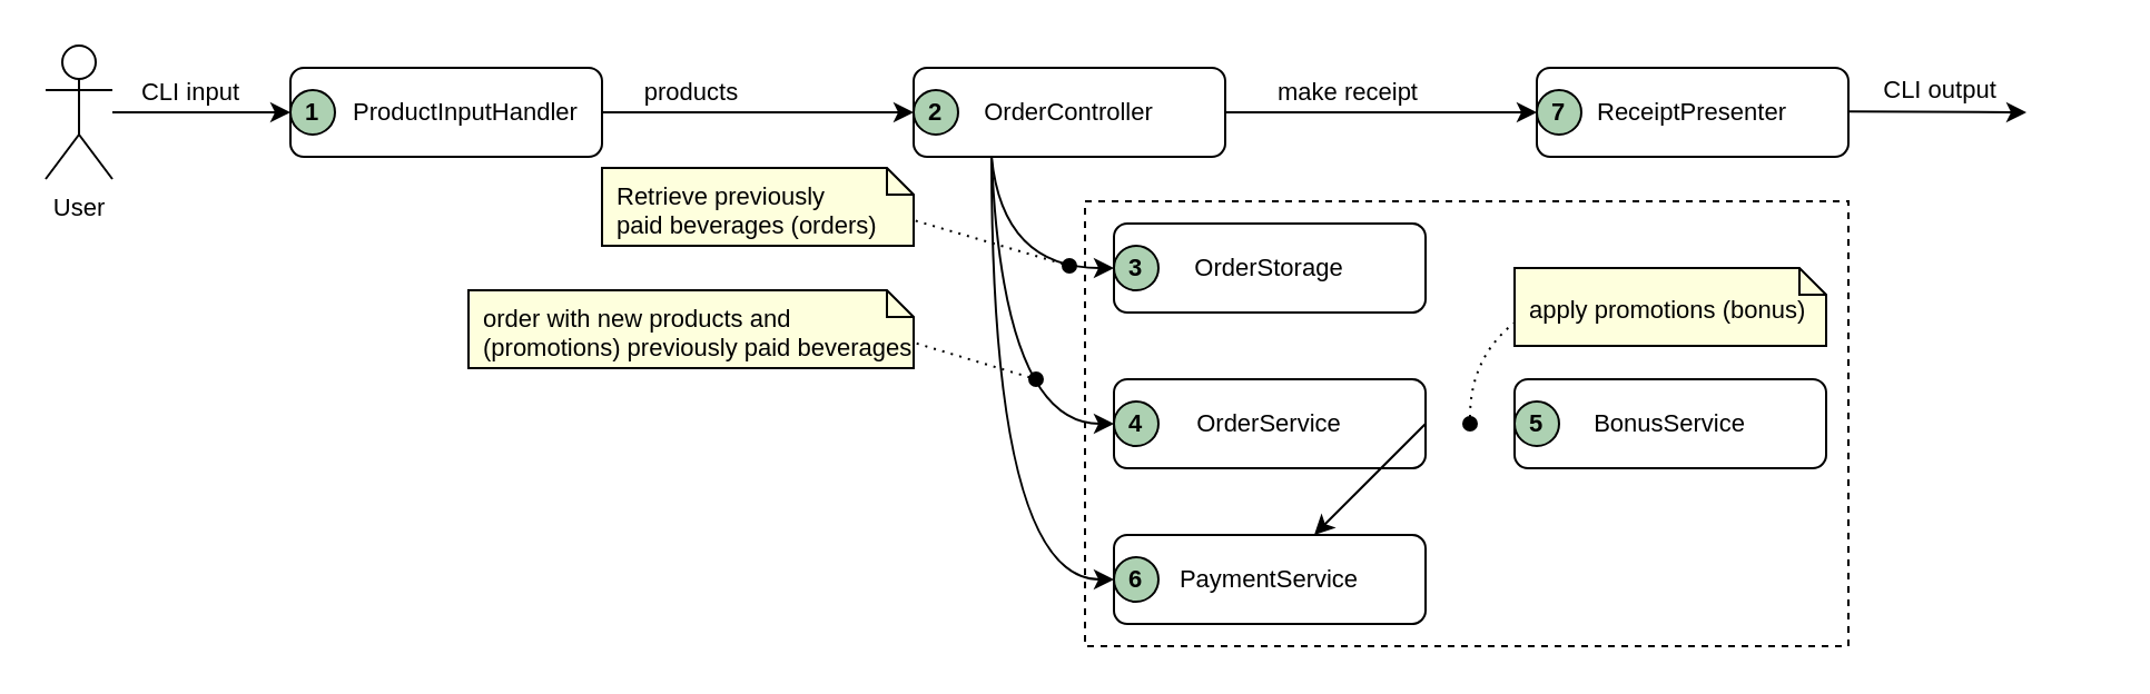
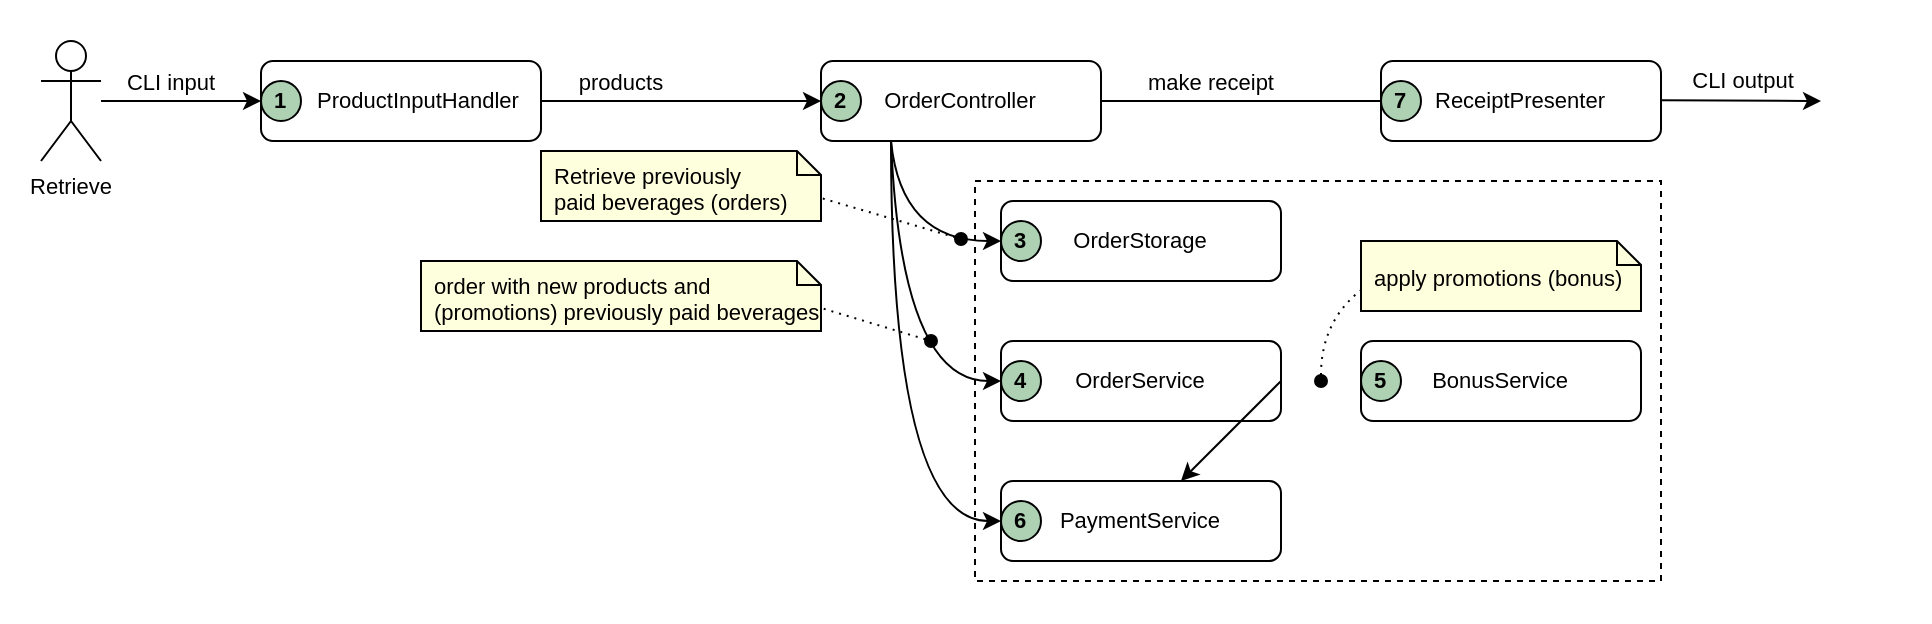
- <mxCell id="10" value="" style="endArrow=classic;html=1;rounded=0;exitX=1;exitY=0.5;exitDx=0;exitDy=0;entryX=0;entryY=0.5;entryDx=0;entryDy=0;fontSize=11;" edge="1" parent="1" source="4" target="33"><mxGeometry width="50" height="50" relative="1" as="geometry"><mxPoint x="720" y="0" as="sourcePoint" /><mxPoint x="780" y="-100" as="targetPoint" /></mxGeometry></mxCell>
+ <mxCell id="10" value="" style="endArrow=none;html=1;rounded=0;exitX=1;exitY=0.5;exitDx=0;exitDy=0;entryX=0;entryY=0.5;entryDx=0;entryDy=0;fontSize=11;" edge="1" parent="1" source="4" target="33"><mxGeometry width="50" height="50" relative="1" as="geometry"><mxPoint x="720" y="0" as="sourcePoint" /><mxPoint x="780" y="-100" as="targetPoint" /></mxGeometry></mxCell>
- <mxCell id="2" value="User" style="shape=umlActor;verticalLabelPosition=bottom;verticalAlign=top;html=1;outlineConnect=0;fontSize=11;" vertex="1" parent="1"><mxGeometry x="20" y="20" width="30" height="60" as="geometry" /></mxCell>
+ <mxCell id="2" value="Retrieve" style="shape=umlActor;verticalLabelPosition=bottom;verticalAlign=top;html=1;outlineConnect=0;fontSize=11;" vertex="1" parent="1"><mxGeometry x="20" y="20" width="30" height="60" as="geometry" /></mxCell>
